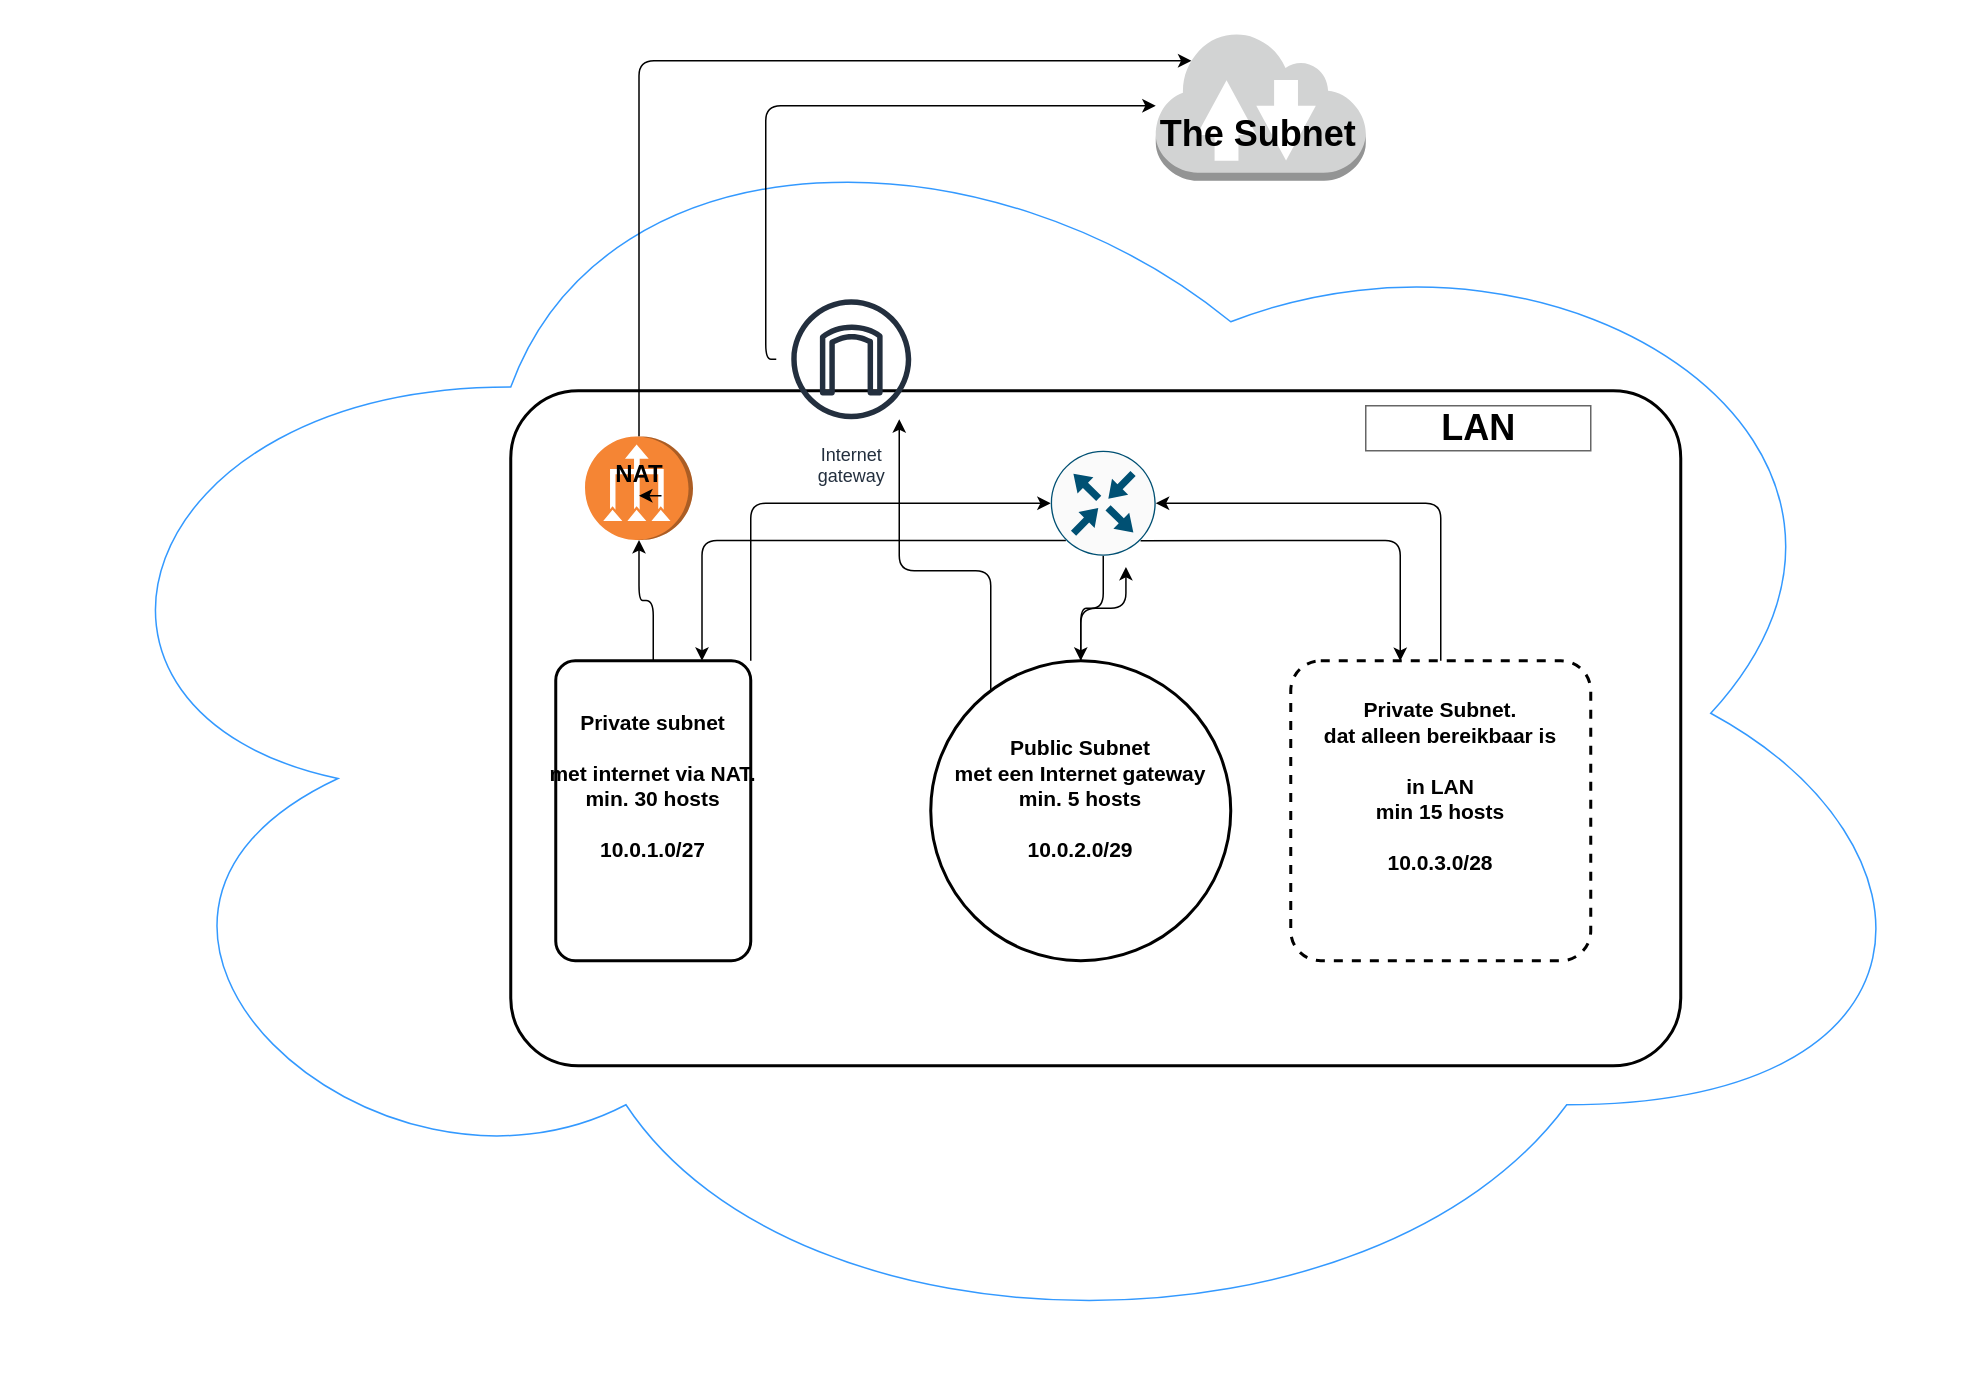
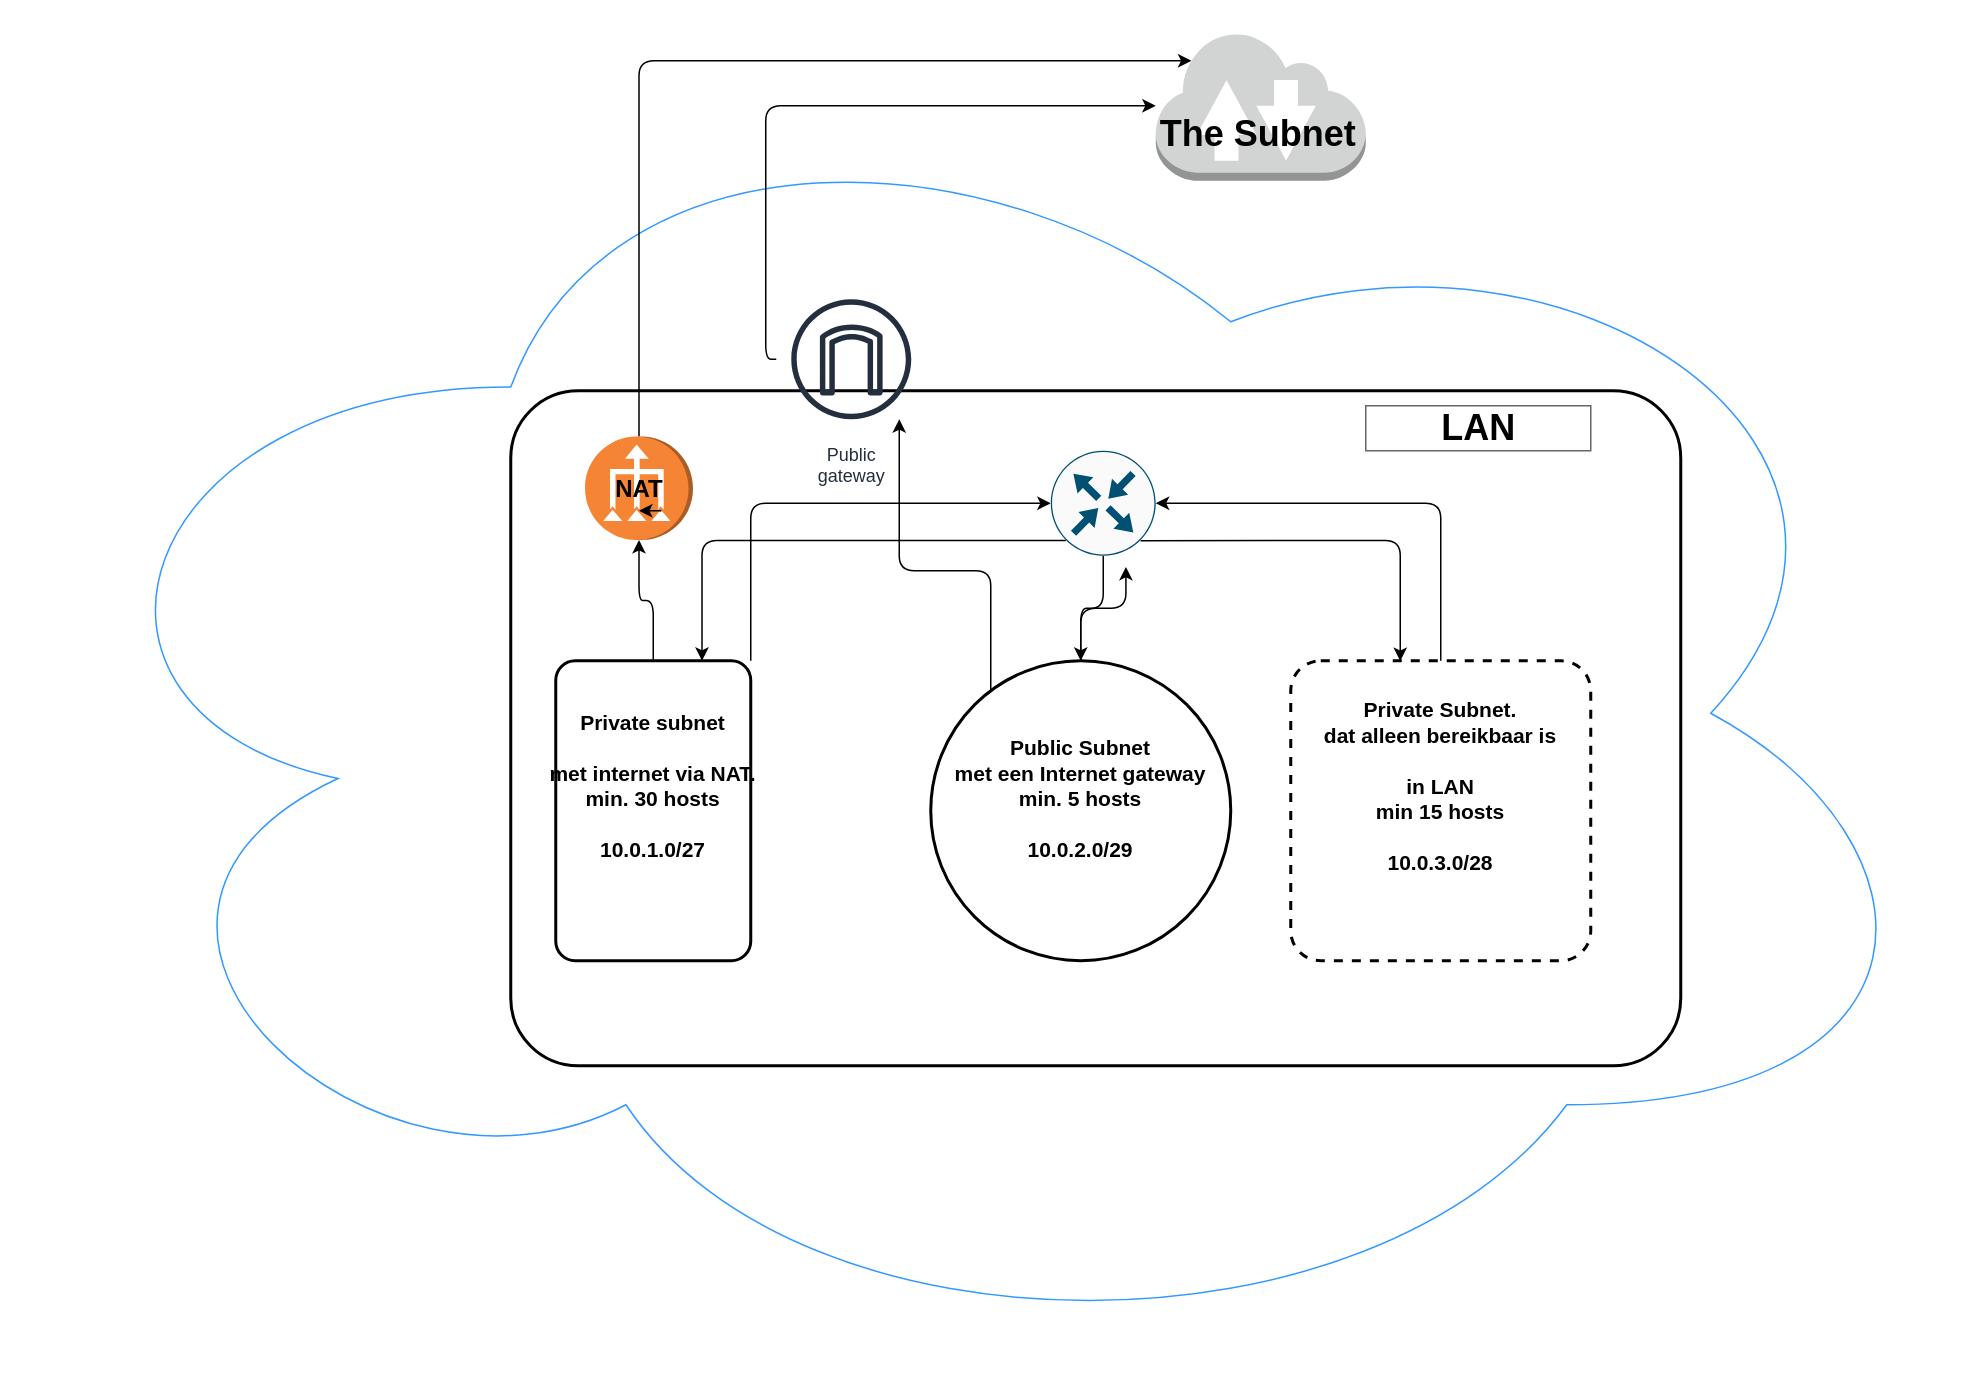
- <mxCell id="17" value="Internet&#10;gateway" style="sketch=0;outlineConnect=0;fontColor=#232F3E;gradientColor=none;strokeColor=#232F3E;fillColor=none;dashed=0;verticalLabelPosition=bottom;verticalAlign=top;align=center;html=1;fontSize=12;fontStyle=0;aspect=fixed;shape=mxgraph.aws4.resourceIcon;resIcon=mxgraph.aws4.internet_gateway;rounded=1;" vertex="1" parent="1"><mxGeometry x="517" y="189" width="100" height="100" as="geometry" /></mxCell>
+ <mxCell id="17" value="Public&#10;gateway" style="sketch=0;outlineConnect=0;fontColor=#232F3E;gradientColor=none;strokeColor=#232F3E;fillColor=none;dashed=0;verticalLabelPosition=bottom;verticalAlign=top;align=center;html=1;fontSize=12;fontStyle=0;aspect=fixed;shape=mxgraph.aws4.resourceIcon;resIcon=mxgraph.aws4.internet_gateway;rounded=1;" vertex="1" parent="1"><mxGeometry x="517" y="189" width="100" height="100" as="geometry" /></mxCell>
- <mxCell id="18" value="&lt;font style=&quot;font-size: 16px&quot;&gt;&lt;b&gt;NAT&lt;/b&gt;&lt;/font&gt;" style="text;html=1;strokeColor=none;fillColor=none;align=center;verticalAlign=middle;whiteSpace=wrap;rounded=0;fontSize=14;" vertex="1" parent="1"><mxGeometry x="395.5" y="300" width="60" height="30" as="geometry" /></mxCell>
+ <mxCell id="18" value="&lt;font style=&quot;font-size: 16px&quot;&gt;&lt;b&gt;NAT&lt;/b&gt;&lt;/font&gt;" style="text;html=1;strokeColor=none;fillColor=none;align=center;verticalAlign=middle;whiteSpace=wrap;rounded=0;fontSize=14;" vertex="1" parent="1"><mxGeometry x="395.5" y="310" width="60" height="30" as="geometry" /></mxCell>
